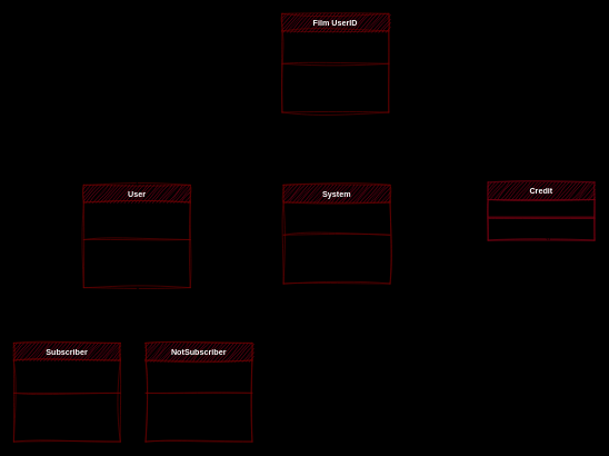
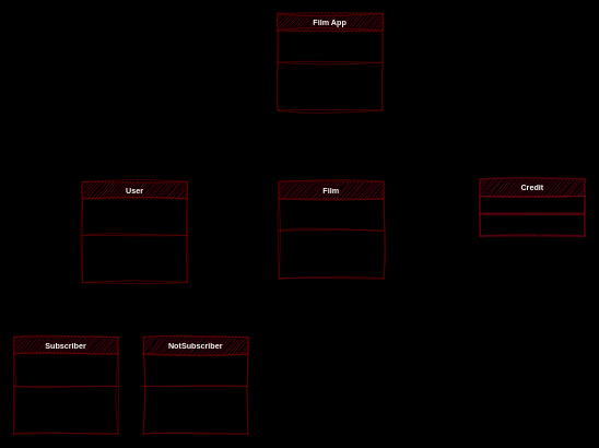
- <mxCell id="2" value="Film UserID" style="swimlane;fontStyle=1;align=center;verticalAlign=top;childLayout=stackLayout;horizontal=1;startSize=26;horizontalStack=0;resizeParent=1;resizeParentMax=0;resizeLast=0;collapsible=1;marginBottom=0;whiteSpace=wrap;html=1;sketch=1;hachureGap=4;jiggle=2;curveFitting=1;fontFamily=Helvetica;fillColor=#a20025;fontColor=#ffffff;strokeColor=#6F0000;" vertex="1" parent="1"><mxGeometry x="423" y="20" width="160" height="148" as="geometry" /></mxCell>
+ <mxCell id="2" value="Film App" style="swimlane;fontStyle=1;align=center;verticalAlign=top;childLayout=stackLayout;horizontal=1;startSize=26;horizontalStack=0;resizeParent=1;resizeParentMax=0;resizeLast=0;collapsible=1;marginBottom=0;whiteSpace=wrap;html=1;sketch=1;hachureGap=4;jiggle=2;curveFitting=1;fontFamily=Helvetica;fillColor=#a20025;fontColor=#ffffff;strokeColor=#6F0000;" vertex="1" parent="1"><mxGeometry x="423" y="20" width="160" height="148" as="geometry" /></mxCell>
- <mxCell id="3" value="+ filmID : String&lt;div&gt;+ UserID : String&lt;/div&gt;" style="text;strokeColor=none;fillColor=none;align=left;verticalAlign=top;spacingLeft=4;spacingRight=4;overflow=hidden;rotatable=0;points=[[0,0.5],[1,0.5]];portConstraint=eastwest;whiteSpace=wrap;html=1;fontFamily=Helvetica;" vertex="1" parent="2"><mxGeometry y="26" width="160" height="45" as="geometry" /></mxCell>
+ <mxCell id="3" value="+ filmID : Subscriber&lt;div&gt;+ UserID : String&lt;/div&gt;" style="text;strokeColor=none;fillColor=none;align=left;verticalAlign=top;spacingLeft=4;spacingRight=4;overflow=hidden;rotatable=0;points=[[0,0.5],[1,0.5]];portConstraint=eastwest;whiteSpace=wrap;html=1;fontFamily=Helvetica;" vertex="1" parent="2"><mxGeometry y="26" width="160" height="45" as="geometry" /></mxCell>
- <mxCell id="16" value="System" style="swimlane;fontStyle=1;align=center;verticalAlign=top;childLayout=stackLayout;horizontal=1;startSize=26;horizontalStack=0;resizeParent=1;resizeParentMax=0;resizeLast=0;collapsible=1;marginBottom=0;whiteSpace=wrap;html=1;sketch=1;hachureGap=4;jiggle=2;curveFitting=1;fontFamily=Helvetica;fillColor=#a20025;fontColor=#ffffff;strokeColor=#6F0000;" vertex="1" parent="1"><mxGeometry x="425" y="277" width="160" height="148" as="geometry" /></mxCell>
+ <mxCell id="16" value="Film" style="swimlane;fontStyle=1;align=center;verticalAlign=top;childLayout=stackLayout;horizontal=1;startSize=26;horizontalStack=0;resizeParent=1;resizeParentMax=0;resizeLast=0;collapsible=1;marginBottom=0;whiteSpace=wrap;html=1;sketch=1;hachureGap=4;jiggle=2;curveFitting=1;fontFamily=Helvetica;fillColor=#a20025;fontColor=#ffffff;strokeColor=#6F0000;" vertex="1" parent="1"><mxGeometry x="425" y="277" width="160" height="148" as="geometry" /></mxCell>
